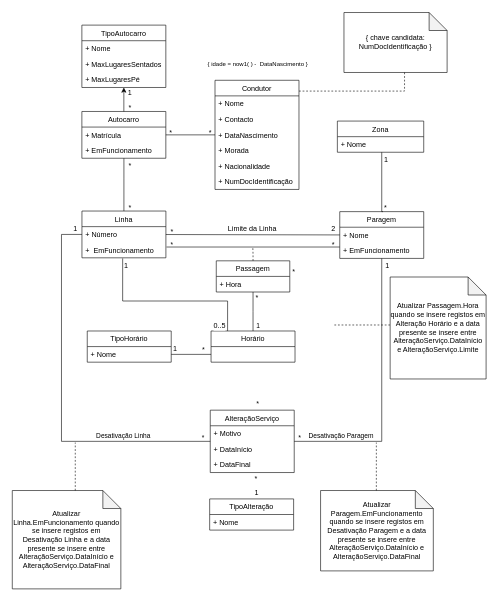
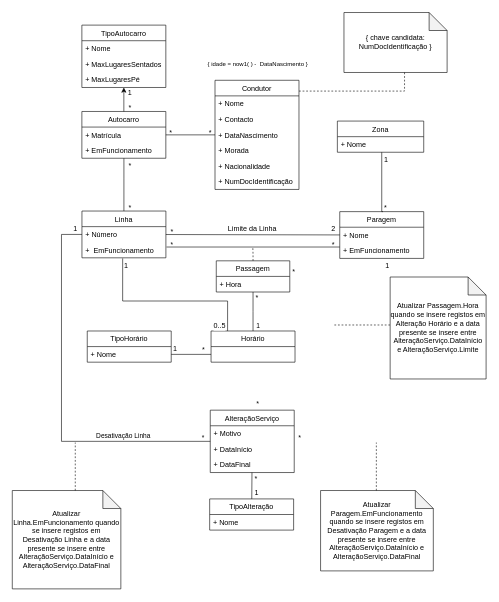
- <mxCell id="49" value="" style="endArrow=none;html=1;rounded=0;edgeStyle=orthogonalEdgeStyle;" parent="1" source="21" target="2" edge="1"><mxGeometry width="50" height="50" relative="1" as="geometry"><mxPoint x="490.07" y="735" as="sourcePoint" /><mxPoint x="640" y="430" as="targetPoint" /><Array as="points"><mxPoint x="636" y="735" /></Array></mxGeometry></mxCell>
- <mxCell id="50" value="Desativação Paragem" style="edgeLabel;html=1;align=center;verticalAlign=middle;resizable=0;points=[];labelBackgroundColor=none;" parent="49" vertex="1" connectable="0"><mxGeometry x="-0.636" y="-1" relative="1" as="geometry"><mxPoint x="-5" y="-11" as="offset" /></mxGeometry></mxCell>
+ <mxCell id="36" value="" style="endArrow=none;html=1;rounded=0;" parent="1" source="34" target="21" edge="1"><mxGeometry width="50" height="50" relative="1" as="geometry"><mxPoint x="612" y="571" as="sourcePoint" /><mxPoint x="662" y="521" as="targetPoint" /></mxGeometry></mxCell>
